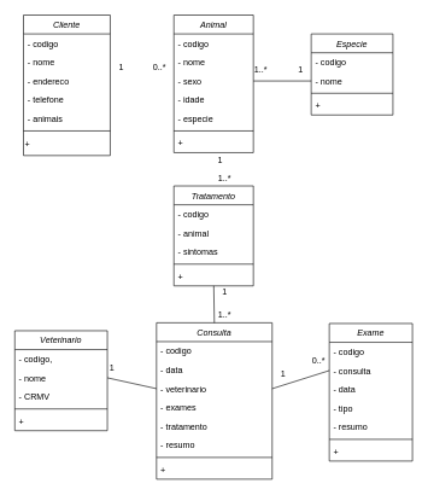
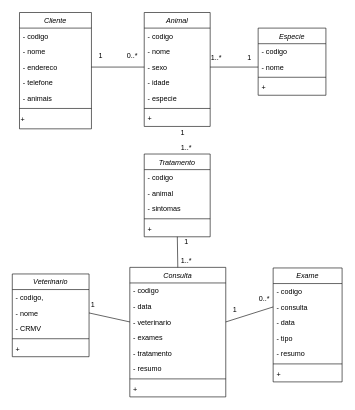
+ <mxCell id="67" value="" style="endArrow=none;html=1;rounded=0;exitX=1;exitY=0.5;exitDx=0;exitDy=0;entryX=0;entryY=0.5;entryDx=0;entryDy=0;" parent="1" source="5" target="13" edge="1"><mxGeometry width="50" height="50" relative="1" as="geometry"><mxPoint x="260" y="246" as="sourcePoint" /><mxPoint x="310" y="196" as="targetPoint" /></mxGeometry></mxCell>
